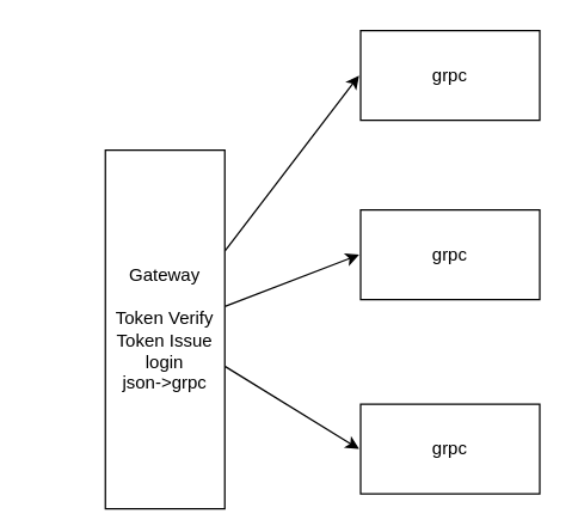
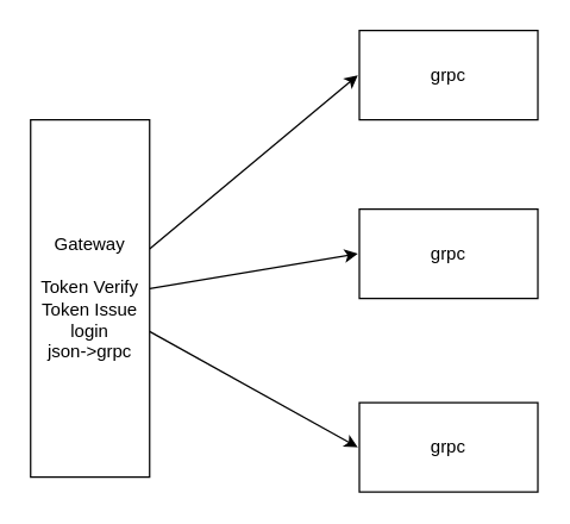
- <mxCell id="5" value="Gateway&lt;br&gt;&lt;br&gt;Token Verify&lt;br&gt;Token Issue&lt;br&gt;login&lt;br&gt;json-&amp;gt;grpc" style="rounded=0;whiteSpace=wrap;html=1;" parent="1" vertex="1"><mxGeometry x="70" y="100" width="80" height="240" as="geometry" /></mxCell>
+ <mxCell id="5" value="Gateway&lt;br&gt;&lt;br&gt;Token Verify&lt;br&gt;Token Issue&lt;br&gt;login&lt;br&gt;json-&amp;gt;grpc" style="rounded=0;whiteSpace=wrap;html=1;" parent="1" vertex="1"><mxGeometry x="20" y="80" width="80" height="240" as="geometry" /></mxCell>
